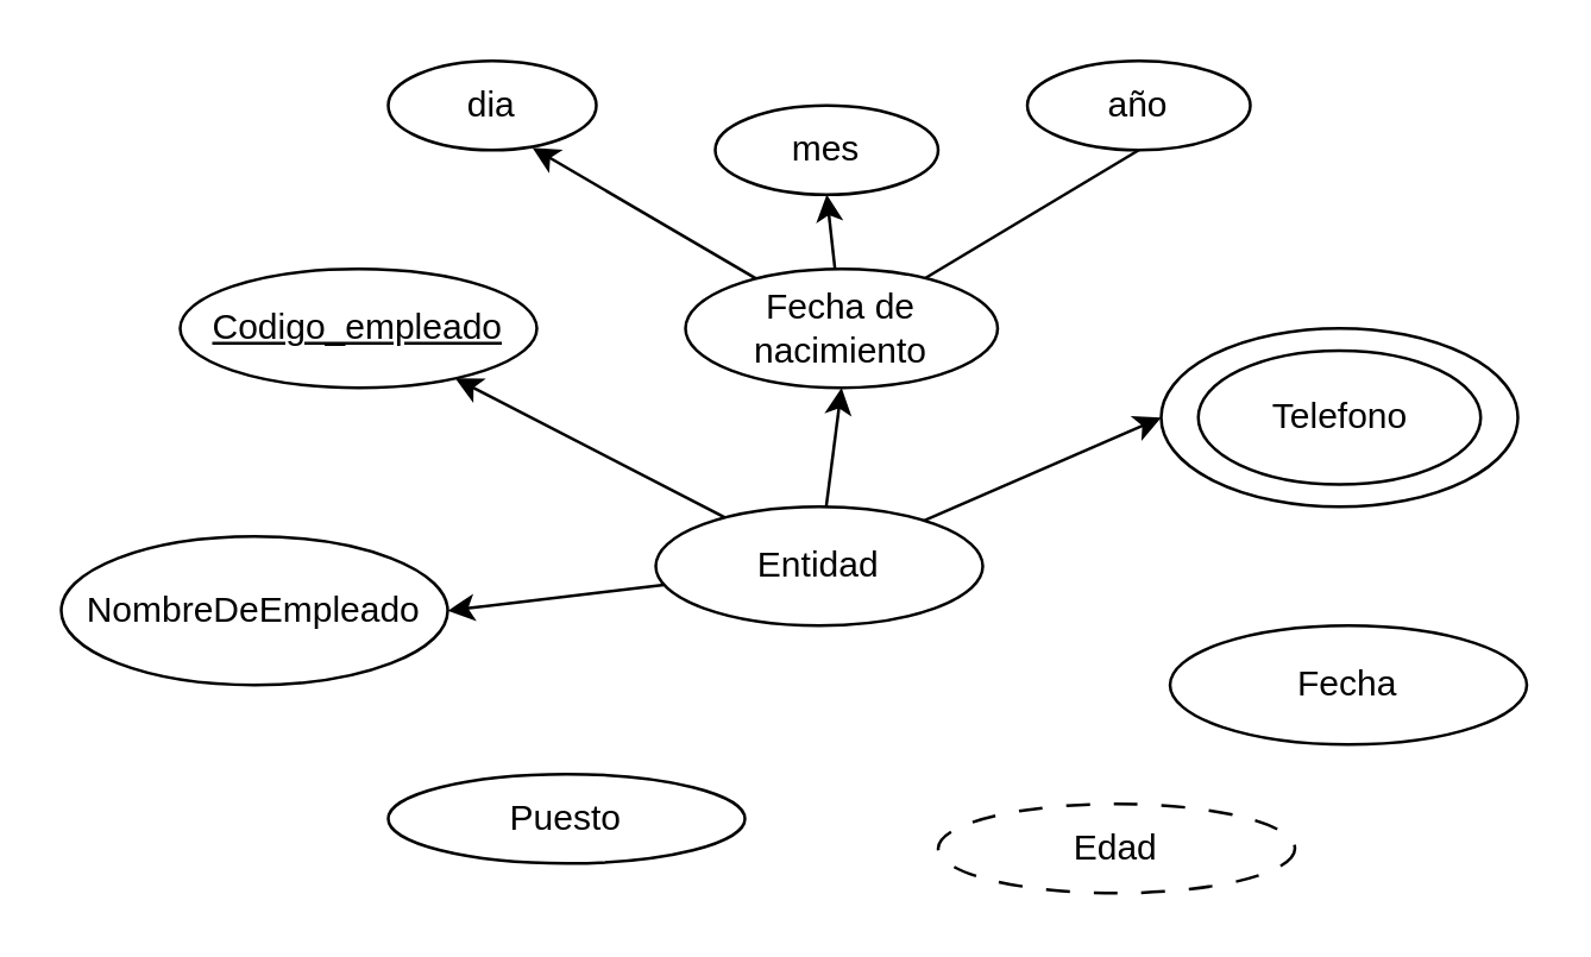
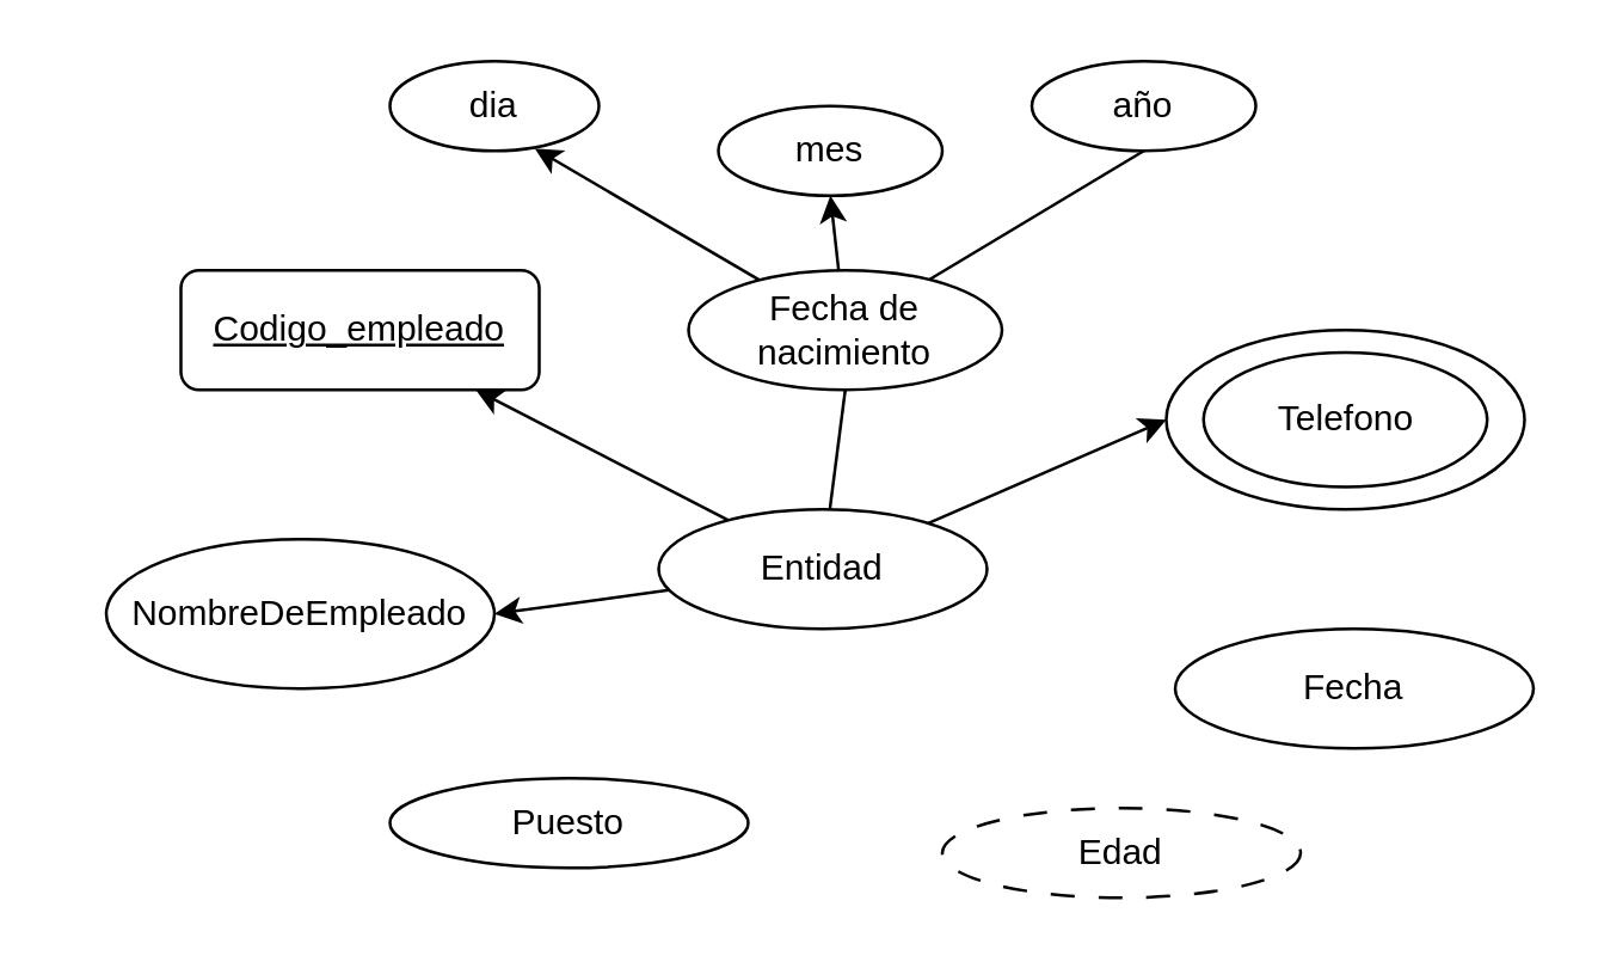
- <mxCell id="18" value="&lt;u&gt;Codigo_empleado&lt;/u&gt;" style="ellipse;whiteSpace=wrap;html=1;fillStyle=dots;rounded=1;" vertex="1" parent="1"><mxGeometry x="60" y="90" width="120" height="40" as="geometry" /></mxCell>
+ <mxCell id="18" value="&lt;u&gt;Codigo_empleado&lt;/u&gt;" style="whiteSpace=wrap;html=1;fillStyle=dots;rounded=1;" vertex="1" parent="1"><mxGeometry x="60" y="90" width="120" height="40" as="geometry" /></mxCell>
- <mxCell id="3" style="edgeStyle=none;html=1;entryX=0.5;entryY=1;entryDx=0;entryDy=0;" edge="1" parent="1" source="6" target="10"><mxGeometry relative="1" as="geometry" /></mxCell>
+ <mxCell id="3" style="edgeStyle=none;html=1;entryX=0.5;entryY=1;entryDx=0;entryDy=0;endArrow=none;" edge="1" parent="1" source="6" target="10"><mxGeometry relative="1" as="geometry" /></mxCell>
- <mxCell id="17" value="NombreDeEmpleado" style="ellipse;whiteSpace=wrap;html=1;fillStyle=dots;rounded=1;" vertex="1" parent="1"><mxGeometry x="20" y="180" width="130" height="50" as="geometry" /></mxCell>
+ <mxCell id="17" value="NombreDeEmpleado" style="ellipse;whiteSpace=wrap;html=1;fillStyle=dots;rounded=1;" vertex="1" parent="1"><mxGeometry x="35" y="180" width="130" height="50" as="geometry" /></mxCell>
